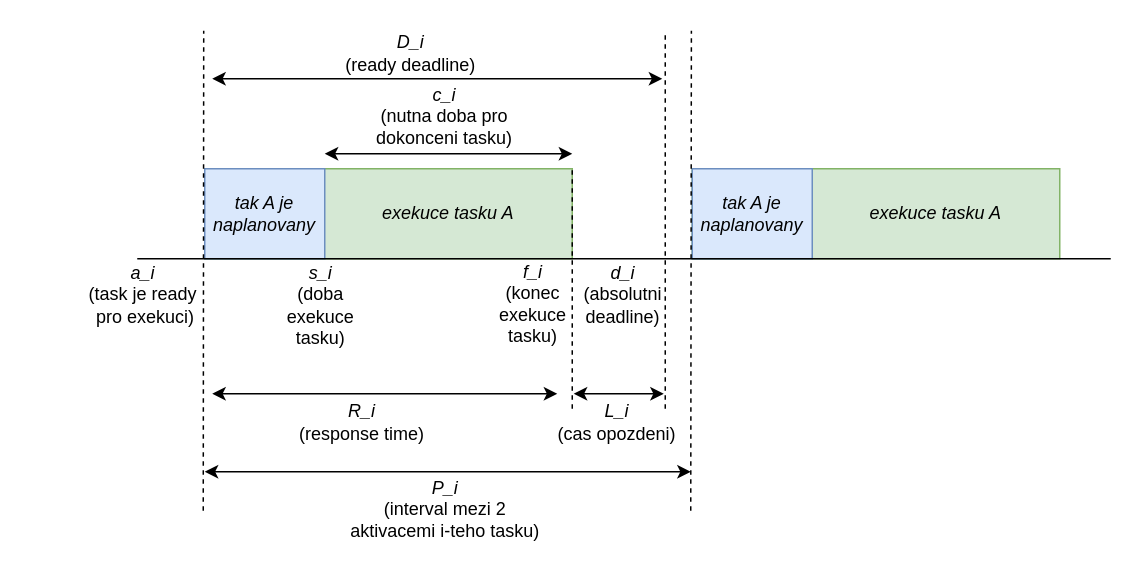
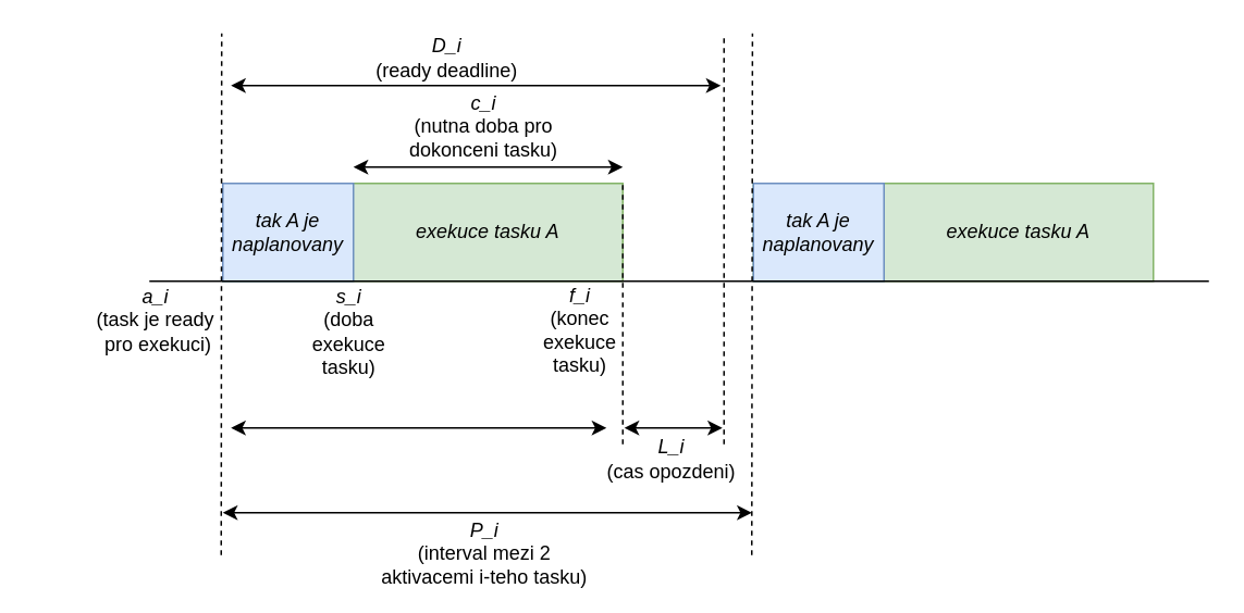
- <mxCell id="7" value="&lt;i&gt;d_i&lt;/i&gt;&lt;br&gt;(absolutni deadline)" style="text;html=1;align=center;verticalAlign=middle;whiteSpace=wrap;rounded=0;" parent="1" vertex="1"><mxGeometry x="385" y="181" width="60" height="30" as="geometry" /></mxCell>
- <mxCell id="16" value="&lt;i&gt;R_i&lt;/i&gt;&lt;br&gt;(response time)" style="text;html=1;align=center;verticalAlign=middle;whiteSpace=wrap;rounded=0;" parent="1" vertex="1"><mxGeometry x="191" y="266" width="100" height="30" as="geometry" /></mxCell>
